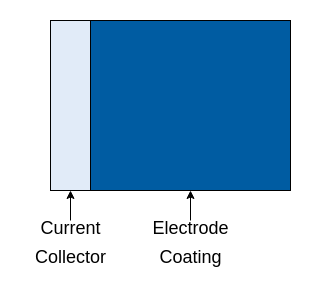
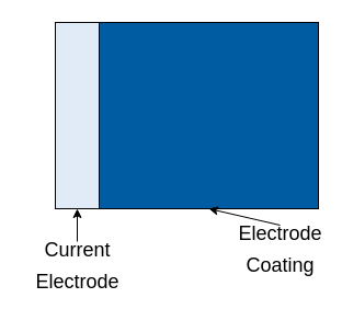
- <mxCell id="5" value="&lt;span style=&quot;font-weight: normal;&quot;&gt;&lt;font style=&quot;font-size: 18px;&quot;&gt;Current&lt;br&gt;Collector&lt;br&gt;&lt;/font&gt;&lt;/span&gt;" style="text;strokeColor=none;fillColor=none;html=1;fontSize=24;fontStyle=1;verticalAlign=middle;align=center;" parent="1" vertex="1"><mxGeometry x="20" y="220" width="100" height="40" as="geometry" /></mxCell>
+ <mxCell id="5" value="&lt;span style=&quot;font-weight: normal;&quot;&gt;&lt;font style=&quot;font-size: 18px;&quot;&gt;Current&lt;br&gt;Electrode&lt;br&gt;&lt;/font&gt;&lt;/span&gt;" style="text;strokeColor=none;fillColor=none;html=1;fontSize=24;fontStyle=1;verticalAlign=middle;align=center;" parent="1" vertex="1"><mxGeometry x="20" y="220" width="100" height="40" as="geometry" /></mxCell>
- <mxCell id="7" value="&lt;span style=&quot;font-weight: normal;&quot;&gt;&lt;font style=&quot;font-size: 18px;&quot;&gt;Electrode&lt;br&gt;Coating&lt;/font&gt;&lt;/span&gt;" style="text;strokeColor=none;fillColor=none;html=1;fontSize=24;fontStyle=1;verticalAlign=middle;align=center;" parent="1" vertex="1"><mxGeometry x="140" y="220" width="100" height="40" as="geometry" /></mxCell>
+ <mxCell id="7" value="&lt;span style=&quot;font-weight: normal;&quot;&gt;&lt;font style=&quot;font-size: 18px;&quot;&gt;Electrode&lt;br&gt;Coating&lt;/font&gt;&lt;/span&gt;" style="text;strokeColor=none;fillColor=none;html=1;fontSize=24;fontStyle=1;verticalAlign=middle;align=center;" parent="1" vertex="1"><mxGeometry x="205" y="205" width="100" height="40" as="geometry" /></mxCell>
